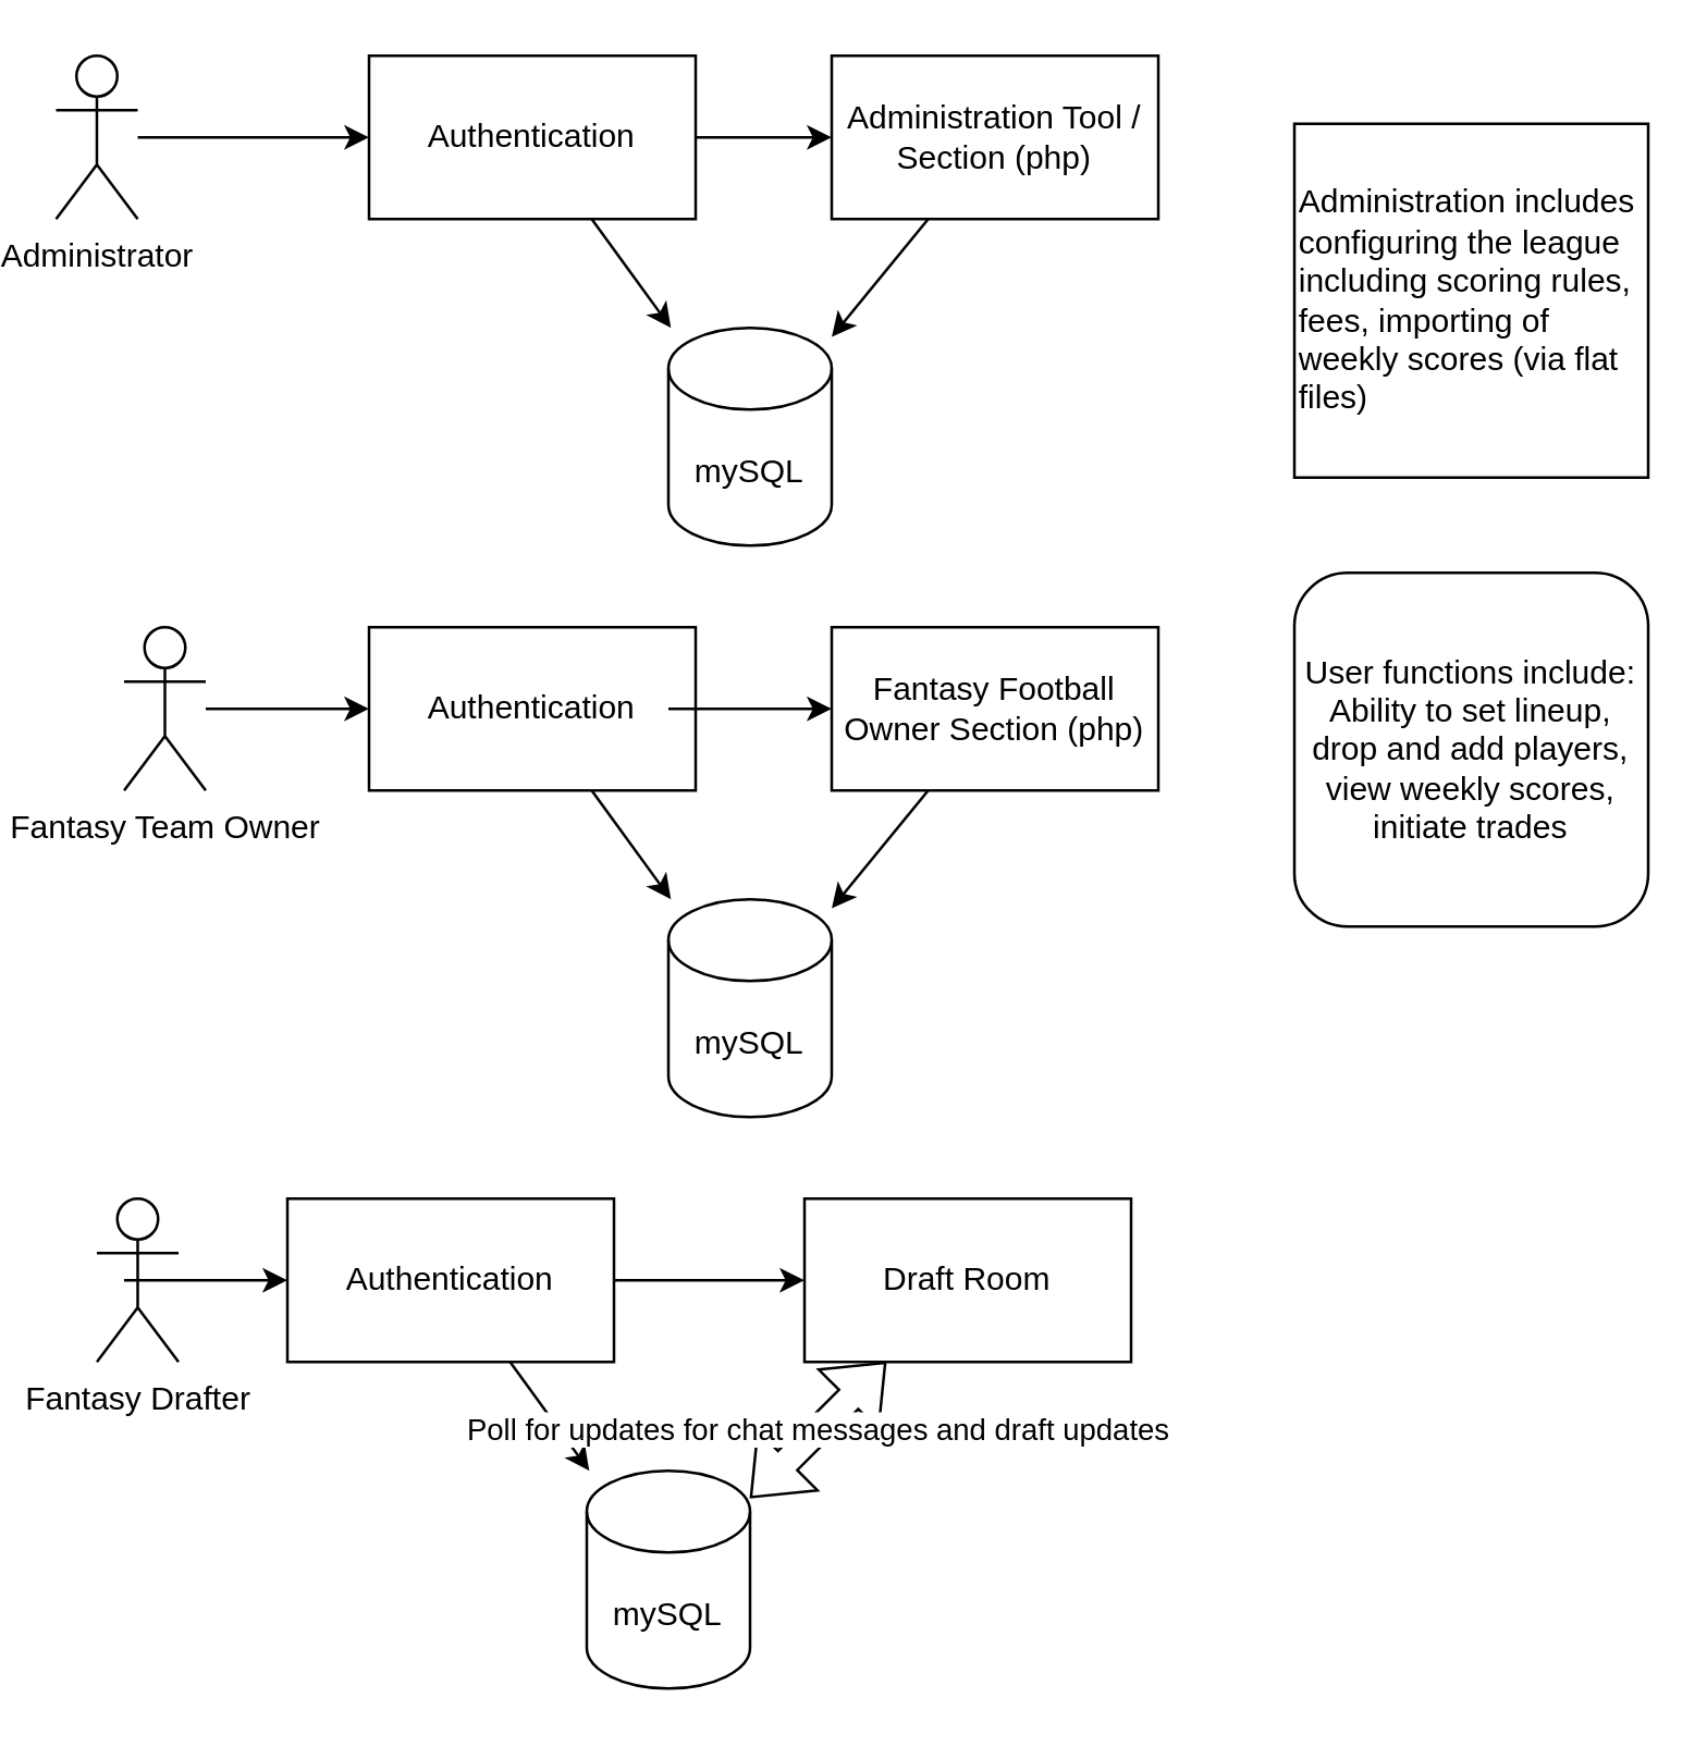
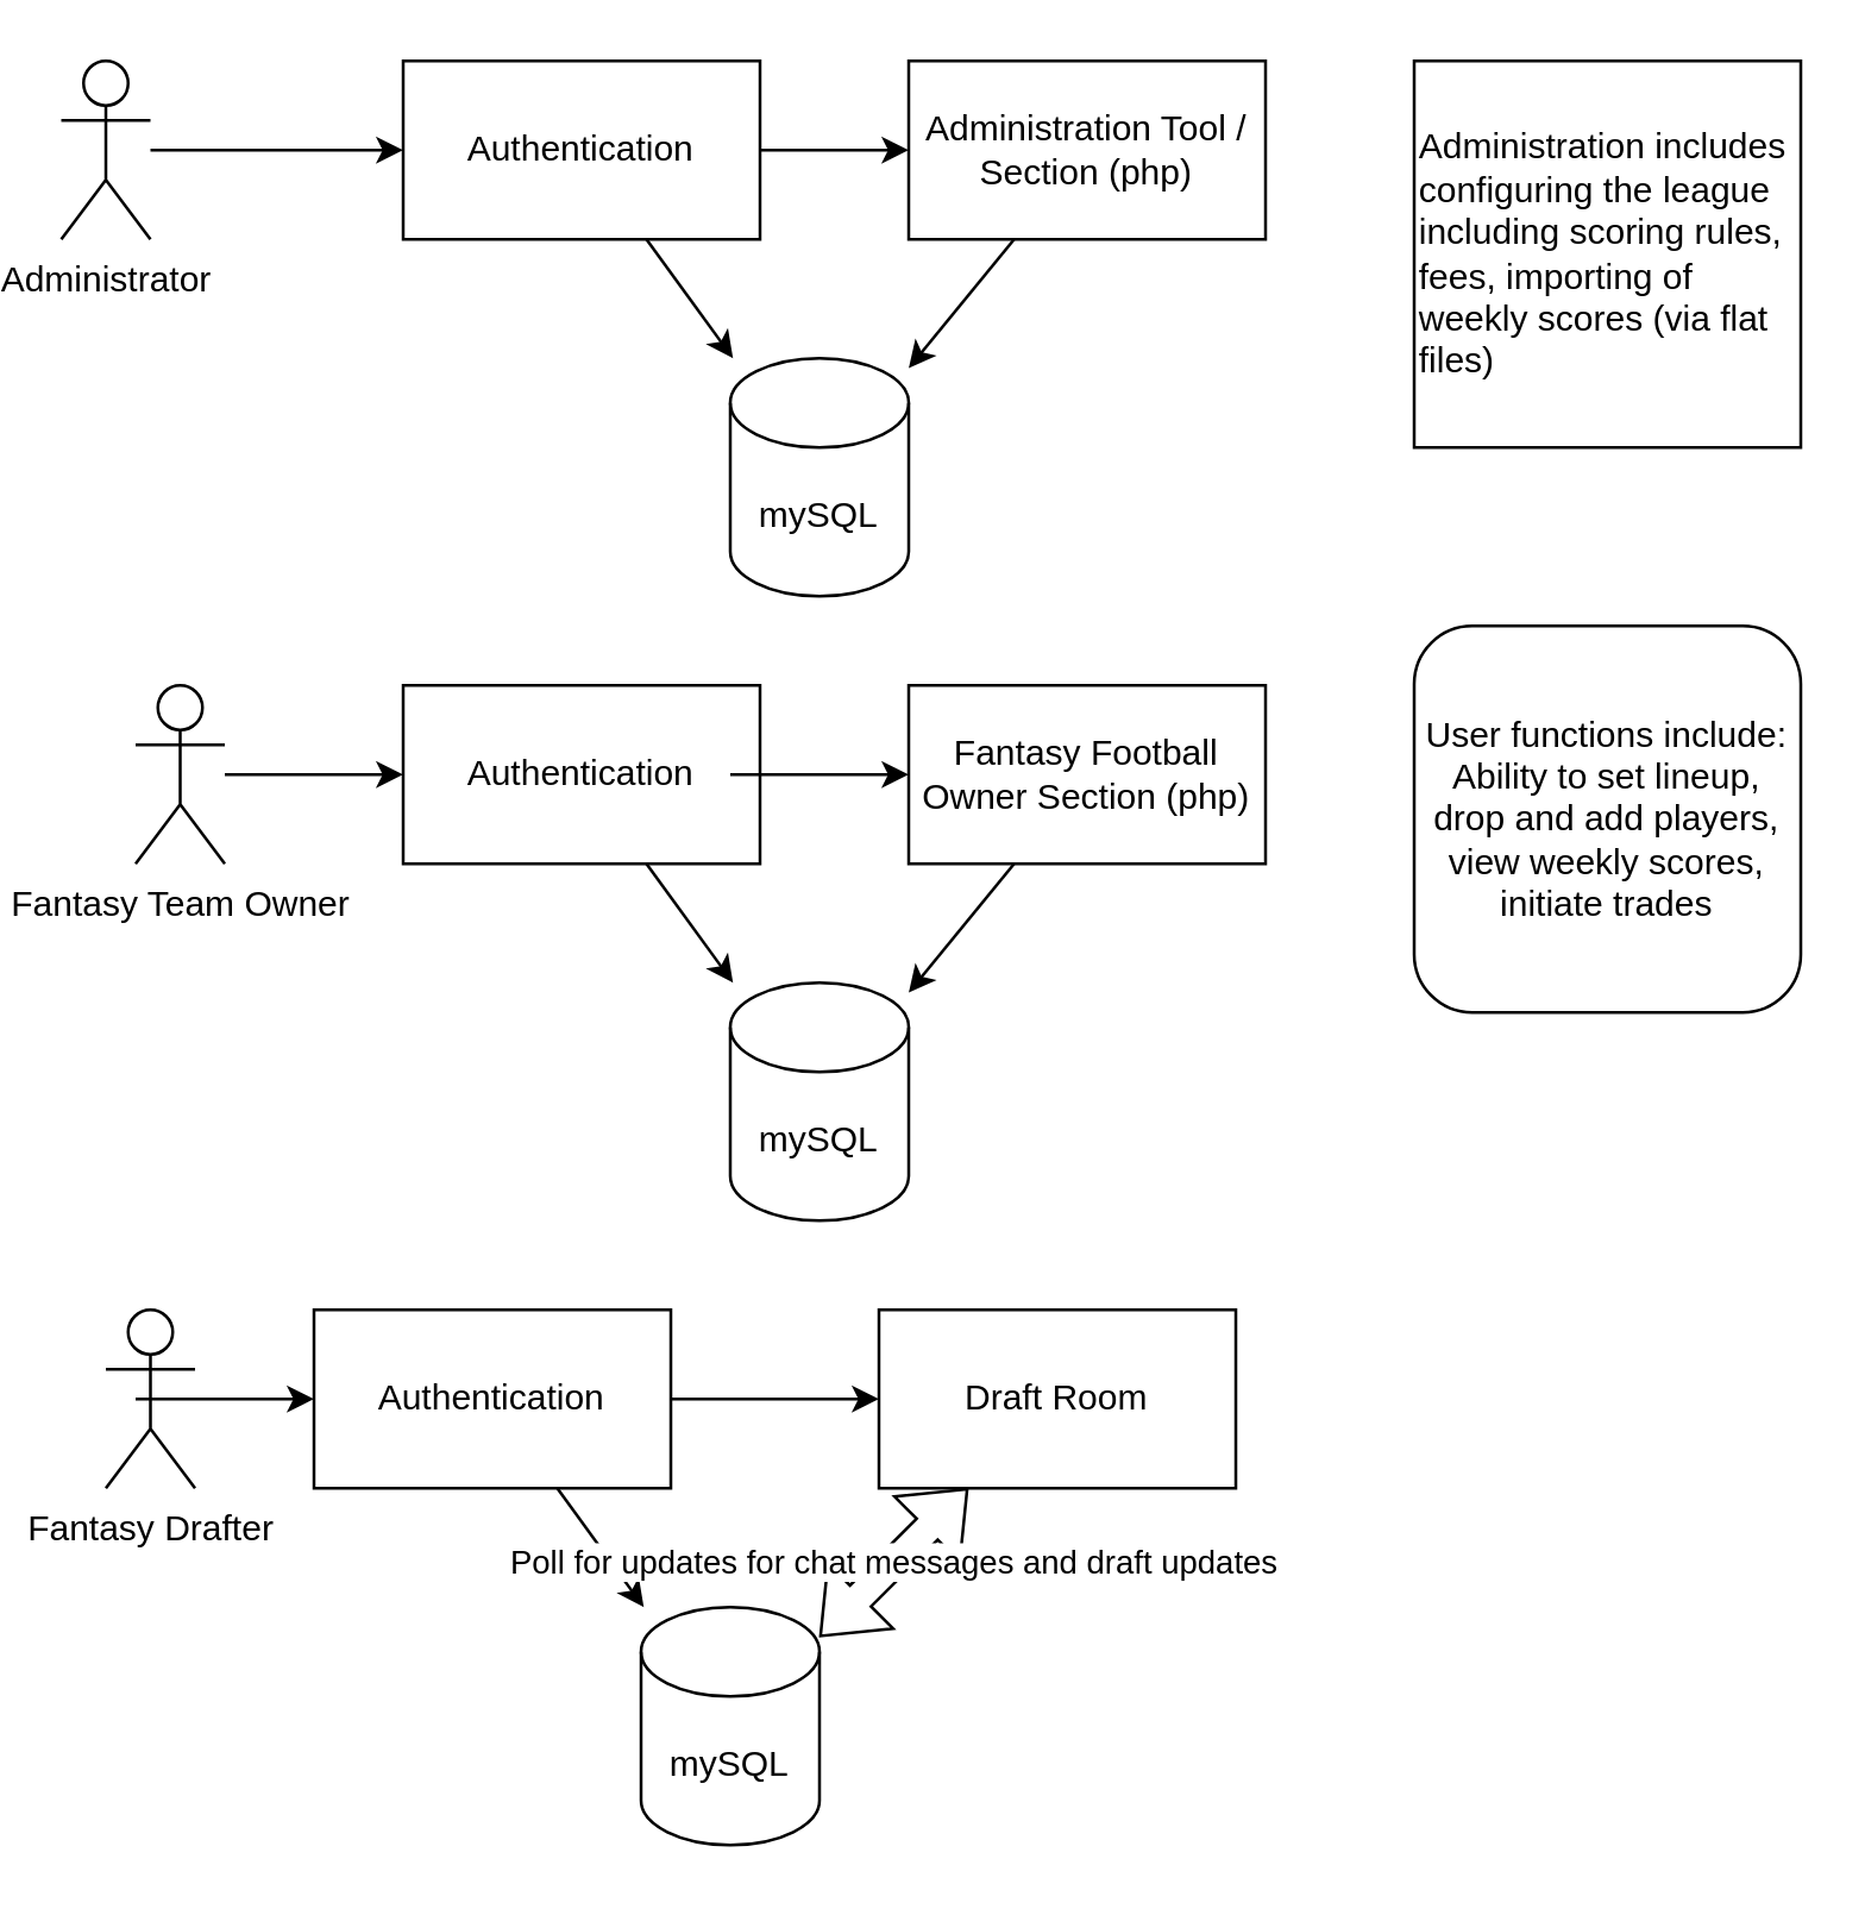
- <mxCell id="10" value="Administration includes configuring the league including scoring rules, fees, importing of weekly scores (via flat files)" style="whiteSpace=wrap;html=1;aspect=fixed;align=left;" vertex="1" parent="1"><mxGeometry x="475" y="45" width="130" height="130" as="geometry" /></mxCell>
+ <mxCell id="10" value="Administration includes configuring the league including scoring rules, fees, importing of weekly scores (via flat files)" style="whiteSpace=wrap;html=1;aspect=fixed;align=left;" vertex="1" parent="1"><mxGeometry x="475" y="20" width="130" height="130" as="geometry" /></mxCell>
